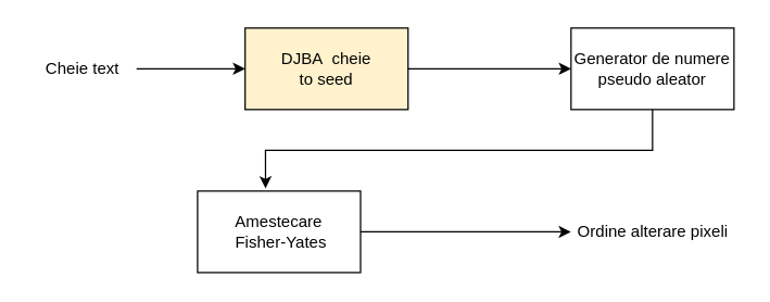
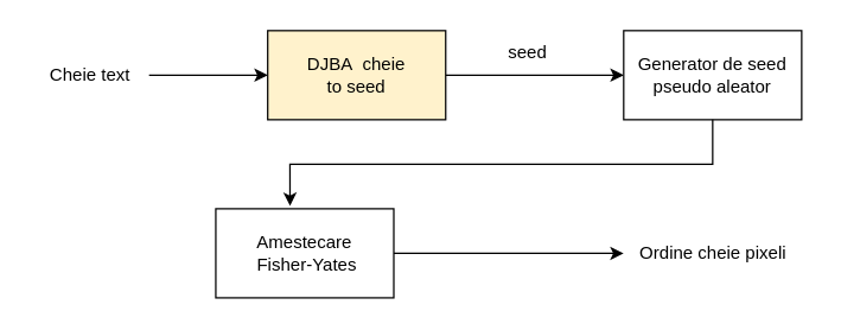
+ <mxCell id="6" value="&lt;font style=&quot;color: light-dark(rgb(0, 0, 0), rgb(51, 51, 255));&quot;&gt;seed&lt;/font&gt;" style="text;html=1;align=center;verticalAlign=middle;resizable=0;points=[];autosize=1;strokeColor=none;fillColor=none;" parent="1" vertex="1"><mxGeometry x="330" y="20" width="50" height="30" as="geometry" /></mxCell>
- <mxCell id="7" value="Generator de numere pseudo aleator" style="rounded=0;whiteSpace=wrap;html=1;" parent="1" vertex="1"><mxGeometry x="420" y="20" width="120" height="60" as="geometry" /></mxCell>
+ <mxCell id="7" value="Generator de seed pseudo aleator" style="rounded=0;whiteSpace=wrap;html=1;" parent="1" vertex="1"><mxGeometry x="420" y="20" width="120" height="60" as="geometry" /></mxCell>
- <mxCell id="11" value="&lt;font style=&quot;color: light-dark(rgb(0, 0, 0), rgb(51, 51, 255));&quot;&gt;Ordine alterare pixeli&lt;/font&gt;" style="text;html=1;align=center;verticalAlign=middle;resizable=0;points=[];autosize=1;strokeColor=none;fillColor=none;" parent="1" vertex="1"><mxGeometry x="415" y="155" width="130" height="30" as="geometry" /></mxCell>
+ <mxCell id="11" value="&lt;font style=&quot;color: light-dark(rgb(0, 0, 0), rgb(51, 51, 255));&quot;&gt;Ordine cheie pixeli&lt;/font&gt;" style="text;html=1;align=center;verticalAlign=middle;resizable=0;points=[];autosize=1;strokeColor=none;fillColor=none;" parent="1" vertex="1"><mxGeometry x="415" y="155" width="130" height="30" as="geometry" /></mxCell>
